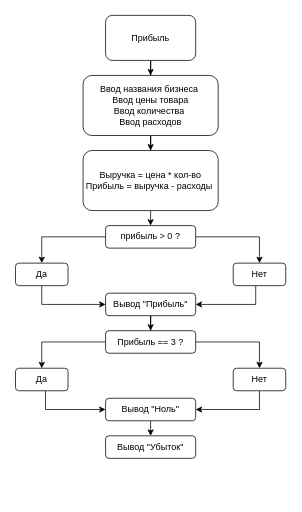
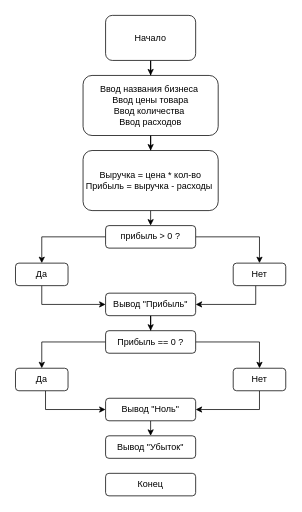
- <mxCell id="3" value="Прибыль" style="rounded=1;whiteSpace=wrap;html=1;" vertex="1" parent="1"><mxGeometry x="140" y="20" width="120" height="60" as="geometry" /></mxCell>
+ <mxCell id="3" value="Начало" style="rounded=1;whiteSpace=wrap;html=1;" vertex="1" parent="1"><mxGeometry x="140" y="20" width="120" height="60" as="geometry" /></mxCell>
- <mxCell id="19" value="Прибыль == 3 ?" style="rounded=1;whiteSpace=wrap;html=1;" vertex="1" parent="1"><mxGeometry x="140" y="440" width="120" height="30" as="geometry" /></mxCell>
+ <mxCell id="19" value="Прибыль == 0 ?" style="rounded=1;whiteSpace=wrap;html=1;" vertex="1" parent="1"><mxGeometry x="140" y="440" width="120" height="30" as="geometry" /></mxCell>
+ <mxCell id="27" value="Конец" style="rounded=1;whiteSpace=wrap;html=1;" vertex="1" parent="1"><mxGeometry x="140" y="630" width="120" height="30" as="geometry" /></mxCell>
